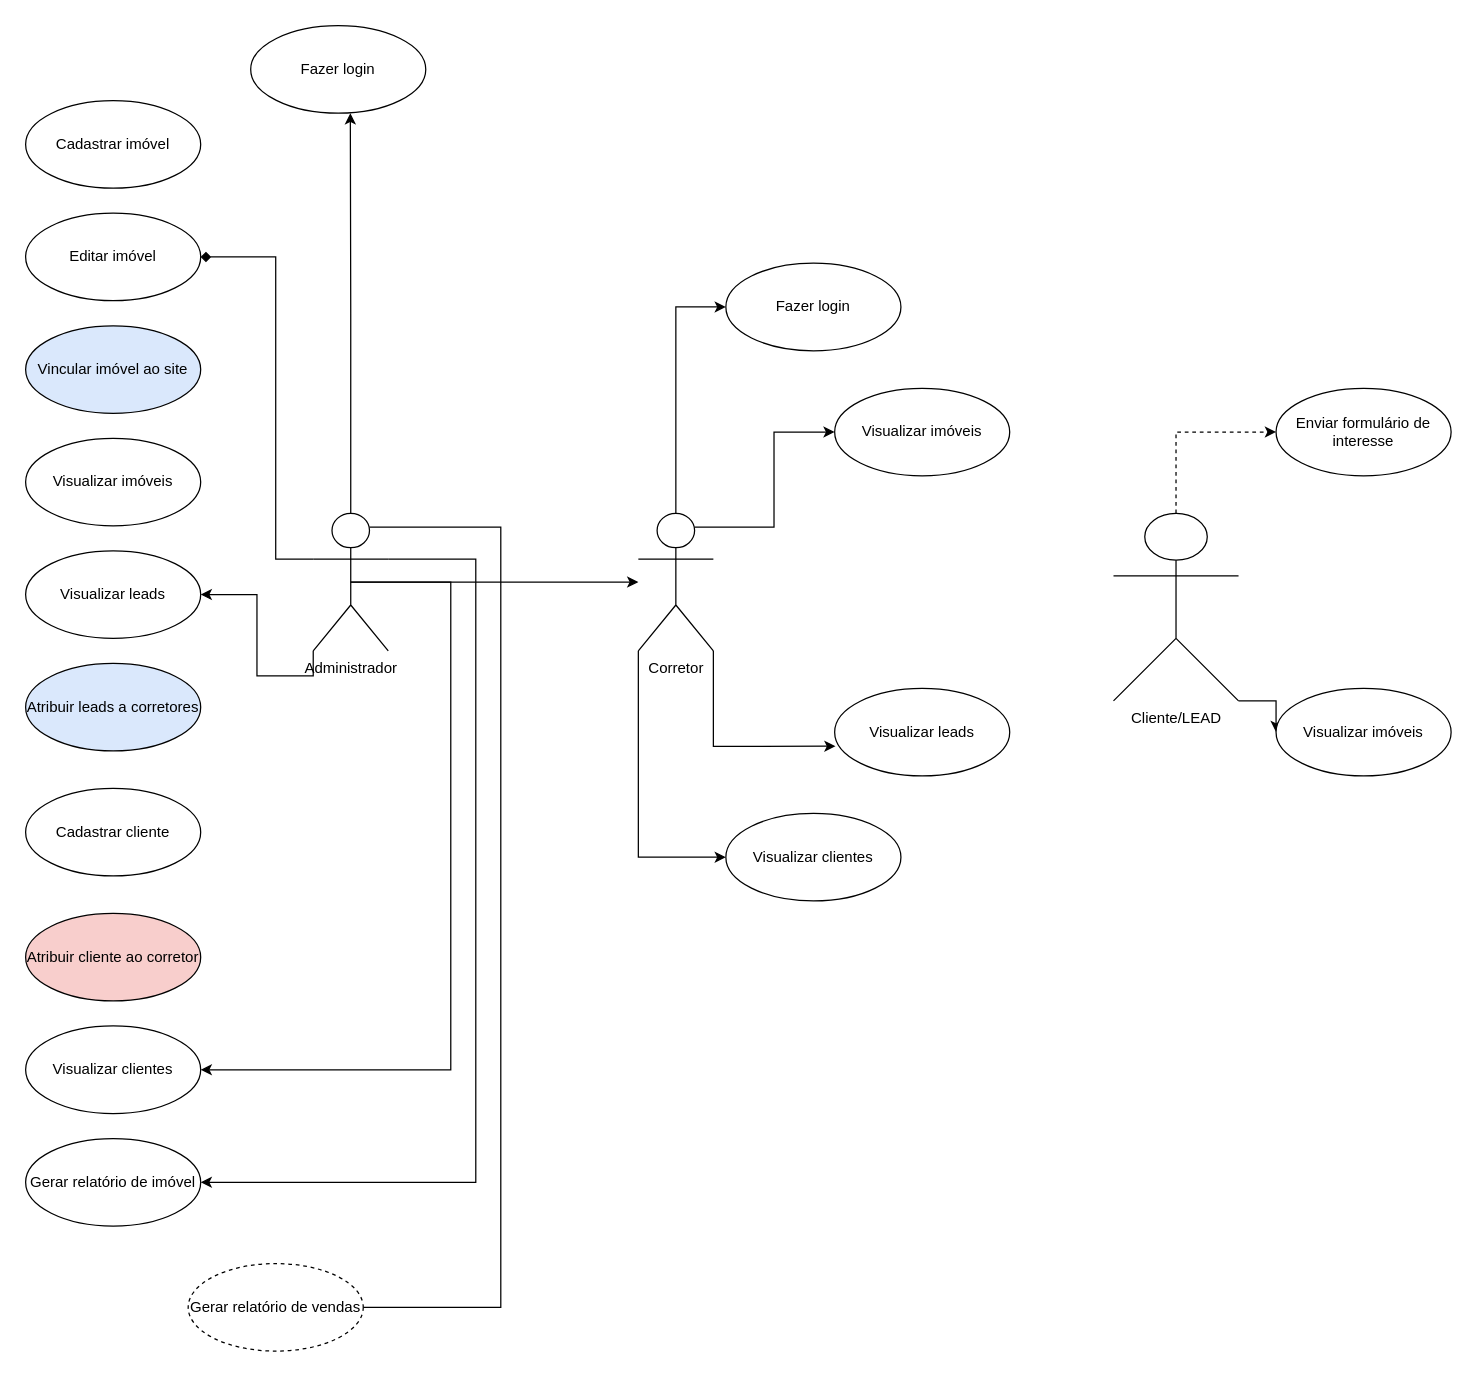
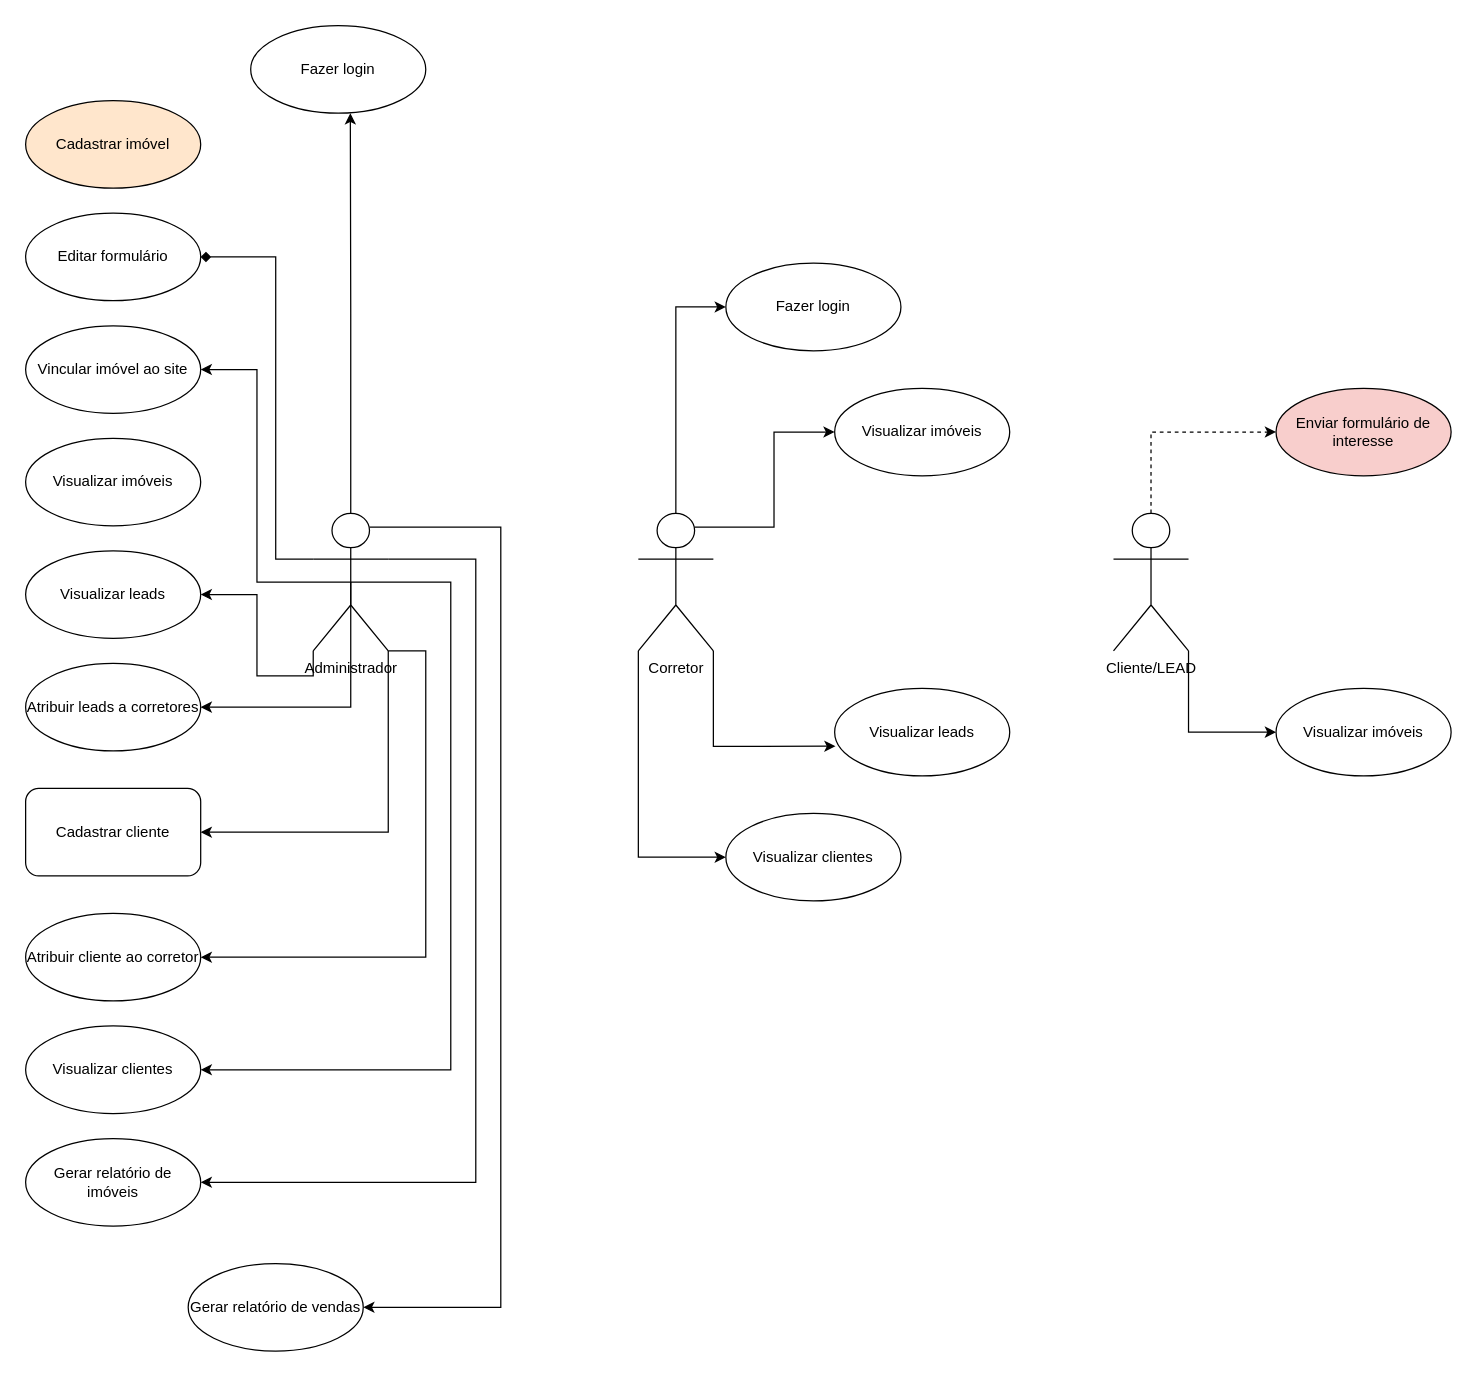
- <mxCell id="14" value="Cadastrar imóvel" style="ellipse;whiteSpace=wrap;html=1;" vertex="1" parent="1"><mxGeometry x="20" y="80" width="140" height="70" as="geometry" /></mxCell>
+ <mxCell id="14" value="Cadastrar imóvel" style="ellipse;whiteSpace=wrap;html=1;fillColor=#ffe6cc;" vertex="1" parent="1"><mxGeometry x="20" y="80" width="140" height="70" as="geometry" /></mxCell>
- <mxCell id="15" value="Editar imóvel" style="ellipse;whiteSpace=wrap;html=1;" vertex="1" parent="1"><mxGeometry x="20" y="170" width="140" height="70" as="geometry" /></mxCell>
+ <mxCell id="15" value="Editar formulário" style="ellipse;whiteSpace=wrap;html=1;" vertex="1" parent="1"><mxGeometry x="20" y="170" width="140" height="70" as="geometry" /></mxCell>
- <mxCell id="16" value="Vincular imóvel ao site" style="ellipse;whiteSpace=wrap;html=1;fillColor=#dae8fc;" vertex="1" parent="1"><mxGeometry x="20" y="260" width="140" height="70" as="geometry" /></mxCell>
+ <mxCell id="16" value="Vincular imóvel ao site" style="ellipse;whiteSpace=wrap;html=1;" vertex="1" parent="1"><mxGeometry x="20" y="260" width="140" height="70" as="geometry" /></mxCell>
- <mxCell id="37" value="Enviar formulário de interesse" style="ellipse;whiteSpace=wrap;html=1;" vertex="1" parent="1"><mxGeometry x="1020" y="310" width="140" height="70" as="geometry" /></mxCell>
+ <mxCell id="37" value="Enviar formulário de interesse" style="ellipse;whiteSpace=wrap;html=1;fillColor=#f8cecc;" vertex="1" parent="1"><mxGeometry x="1020" y="310" width="140" height="70" as="geometry" /></mxCell>
- <mxCell id="4" style="edgeStyle=orthogonalEdgeStyle;rounded=0;orthogonalLoop=1;jettySize=auto;html=1;exitX=0.5;exitY=0.5;exitDx=0;exitDy=0;exitPerimeter=0;" edge="1" parent="1" source="12" target="28"><mxGeometry relative="1" as="geometry" /></mxCell>
+ <mxCell id="4" style="edgeStyle=orthogonalEdgeStyle;rounded=0;orthogonalLoop=1;jettySize=auto;html=1;exitX=0.5;exitY=0.5;exitDx=0;exitDy=0;exitPerimeter=0;entryX=1;entryY=0.5;entryDx=0;entryDy=0;" edge="1" parent="1" source="12" target="16"><mxGeometry relative="1" as="geometry" /></mxCell>
- <mxCell id="35" value="Cliente/LEAD" style="shape=umlActor;verticalLabelPosition=bottom;verticalAlign=top;html=1;" vertex="1" parent="1"><mxGeometry x="890" y="410" width="100" height="150" as="geometry" /></mxCell>
+ <mxCell id="35" value="Cliente/LEAD" style="shape=umlActor;verticalLabelPosition=bottom;verticalAlign=top;html=1;" vertex="1" parent="1"><mxGeometry x="890" y="410" width="60" height="110" as="geometry" /></mxCell>
- <mxCell id="19" value="Atribuir leads a corretores" style="ellipse;whiteSpace=wrap;html=1;fillColor=#dae8fc;" vertex="1" parent="1"><mxGeometry x="20" y="530" width="140" height="70" as="geometry" /></mxCell>
+ <mxCell id="19" value="Atribuir leads a corretores" style="ellipse;whiteSpace=wrap;html=1;" vertex="1" parent="1"><mxGeometry x="20" y="530" width="140" height="70" as="geometry" /></mxCell>
+ <mxCell id="6" style="edgeStyle=orthogonalEdgeStyle;rounded=0;orthogonalLoop=1;jettySize=auto;html=1;exitX=0.5;exitY=0.5;exitDx=0;exitDy=0;exitPerimeter=0;entryX=1;entryY=0.5;entryDx=0;entryDy=0;" edge="1" parent="1" source="12" target="19"><mxGeometry relative="1" as="geometry"><Array as="points"><mxPoint x="280" y="565" /></Array></mxGeometry></mxCell>
- <mxCell id="20" value="Cadastrar cliente" style="ellipse;whiteSpace=wrap;html=1;" vertex="1" parent="1"><mxGeometry x="20" y="630" width="140" height="70" as="geometry" /></mxCell>
+ <mxCell id="20" value="Cadastrar cliente" style="whiteSpace=wrap;html=1;rounded=1;" vertex="1" parent="1"><mxGeometry x="20" y="630" width="140" height="70" as="geometry" /></mxCell>
+ <mxCell id="7" style="edgeStyle=orthogonalEdgeStyle;rounded=0;orthogonalLoop=1;jettySize=auto;html=1;exitX=1;exitY=1;exitDx=0;exitDy=0;exitPerimeter=0;entryX=1;entryY=0.5;entryDx=0;entryDy=0;" edge="1" parent="1" source="12" target="20"><mxGeometry relative="1" as="geometry" /></mxCell>
+ <mxCell id="8" style="edgeStyle=orthogonalEdgeStyle;rounded=0;orthogonalLoop=1;jettySize=auto;html=1;exitX=1;exitY=1;exitDx=0;exitDy=0;exitPerimeter=0;entryX=1;entryY=0.5;entryDx=0;entryDy=0;" edge="1" parent="1" source="12" target="21"><mxGeometry relative="1" as="geometry"><Array as="points"><mxPoint x="340" y="520" /><mxPoint x="340" y="765" /></Array></mxGeometry></mxCell>
- <mxCell id="21" value="Atribuir cliente ao corretor" style="ellipse;whiteSpace=wrap;html=1;fillColor=#f8cecc;" vertex="1" parent="1"><mxGeometry x="20" y="730" width="140" height="70" as="geometry" /></mxCell>
+ <mxCell id="21" value="Atribuir cliente ao corretor" style="ellipse;whiteSpace=wrap;html=1;" vertex="1" parent="1"><mxGeometry x="20" y="730" width="140" height="70" as="geometry" /></mxCell>
- <mxCell id="23" value="Gerar relatório de imóvel" style="ellipse;whiteSpace=wrap;html=1;" vertex="1" parent="1"><mxGeometry x="20" y="910" width="140" height="70" as="geometry" /></mxCell>
+ <mxCell id="23" value="Gerar relatório de imóveis" style="ellipse;whiteSpace=wrap;html=1;" vertex="1" parent="1"><mxGeometry x="20" y="910" width="140" height="70" as="geometry" /></mxCell>
- <mxCell id="24" value="Gerar relatório de vendas" style="ellipse;whiteSpace=wrap;html=1;dashed=1;" vertex="1" parent="1"><mxGeometry x="150" y="1010" width="140" height="70" as="geometry" /></mxCell>
+ <mxCell id="24" value="Gerar relatório de vendas" style="ellipse;whiteSpace=wrap;html=1;" vertex="1" parent="1"><mxGeometry x="150" y="1010" width="140" height="70" as="geometry" /></mxCell>
- <mxCell id="11" style="edgeStyle=orthogonalEdgeStyle;rounded=0;orthogonalLoop=1;jettySize=auto;html=1;exitX=0.75;exitY=0.1;exitDx=0;exitDy=0;exitPerimeter=0;entryX=1;entryY=0.5;entryDx=0;entryDy=0;endArrow=none;" edge="1" parent="1" source="12" target="24"><mxGeometry relative="1" as="geometry"><Array as="points"><mxPoint x="400" y="421" /><mxPoint x="400" y="1045" /></Array></mxGeometry></mxCell>
+ <mxCell id="11" style="edgeStyle=orthogonalEdgeStyle;rounded=0;orthogonalLoop=1;jettySize=auto;html=1;exitX=0.75;exitY=0.1;exitDx=0;exitDy=0;exitPerimeter=0;entryX=1;entryY=0.5;entryDx=0;entryDy=0;" edge="1" parent="1" source="12" target="24"><mxGeometry relative="1" as="geometry"><Array as="points"><mxPoint x="400" y="421" /><mxPoint x="400" y="1045" /></Array></mxGeometry></mxCell>
